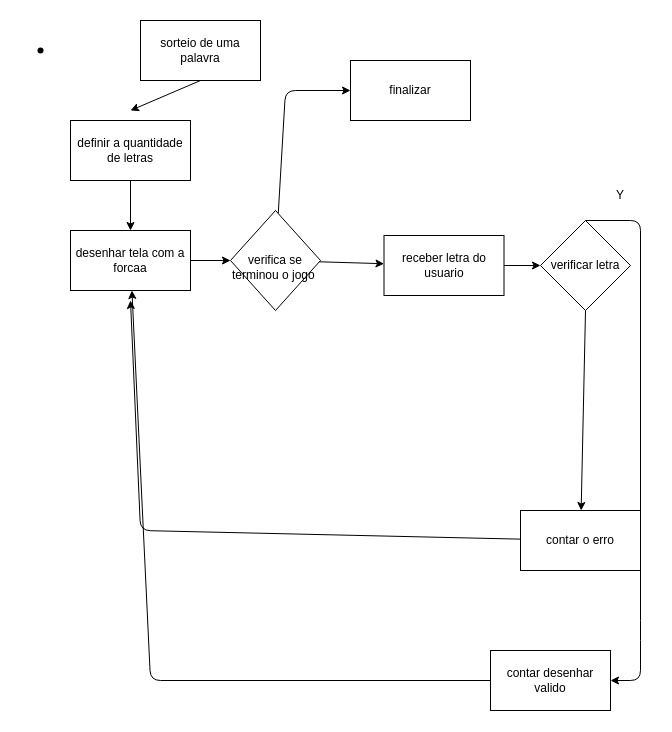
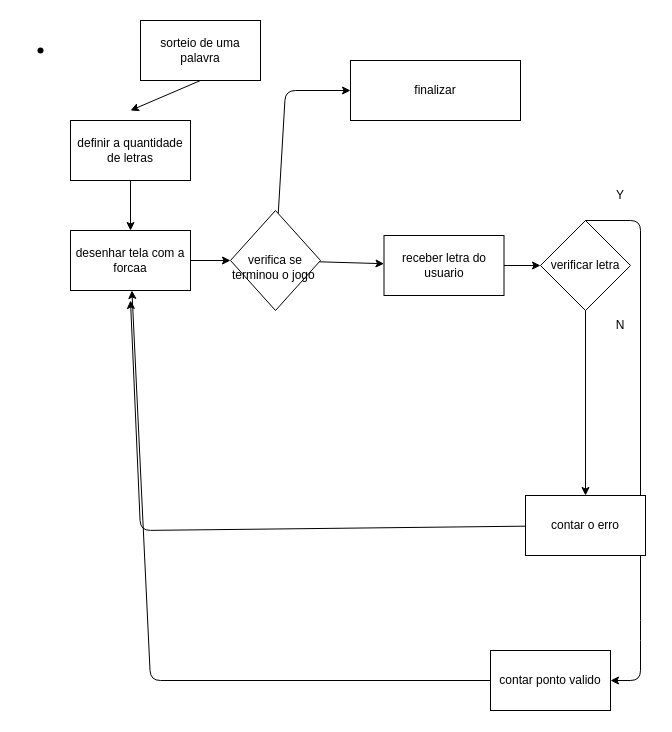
- <mxCell id="22" value="finalizar" style="whiteSpace=wrap;html=1;" vertex="1" parent="1"><mxGeometry x="350" y="60" width="120" height="60" as="geometry" /></mxCell>
+ <mxCell id="22" value="finalizar" style="whiteSpace=wrap;html=1;" vertex="1" parent="1"><mxGeometry x="350" y="60" width="170" height="60" as="geometry" /></mxCell>
+ <mxCell id="18" value="N" style="text;html=1;strokeColor=none;fillColor=none;align=center;verticalAlign=middle;whiteSpace=wrap;rounded=0;" vertex="1" parent="1"><mxGeometry x="590" y="310" width="60" height="30" as="geometry" /></mxCell>
- <mxCell id="17" value="contar o erro" style="rounded=0;whiteSpace=wrap;html=1;" vertex="1" parent="1"><mxGeometry x="520" y="510" width="120" height="60" as="geometry" /></mxCell>
+ <mxCell id="17" value="contar o erro" style="rounded=0;whiteSpace=wrap;html=1;" vertex="1" parent="1"><mxGeometry x="525" y="495" width="120" height="60" as="geometry" /></mxCell>
- <mxCell id="14" value="contar desenhar valido" style="rounded=0;whiteSpace=wrap;html=1;" vertex="1" parent="1"><mxGeometry x="490" y="650" width="120" height="60" as="geometry" /></mxCell>
+ <mxCell id="14" value="contar ponto valido" style="rounded=0;whiteSpace=wrap;html=1;" vertex="1" parent="1"><mxGeometry x="490" y="650" width="120" height="60" as="geometry" /></mxCell>
